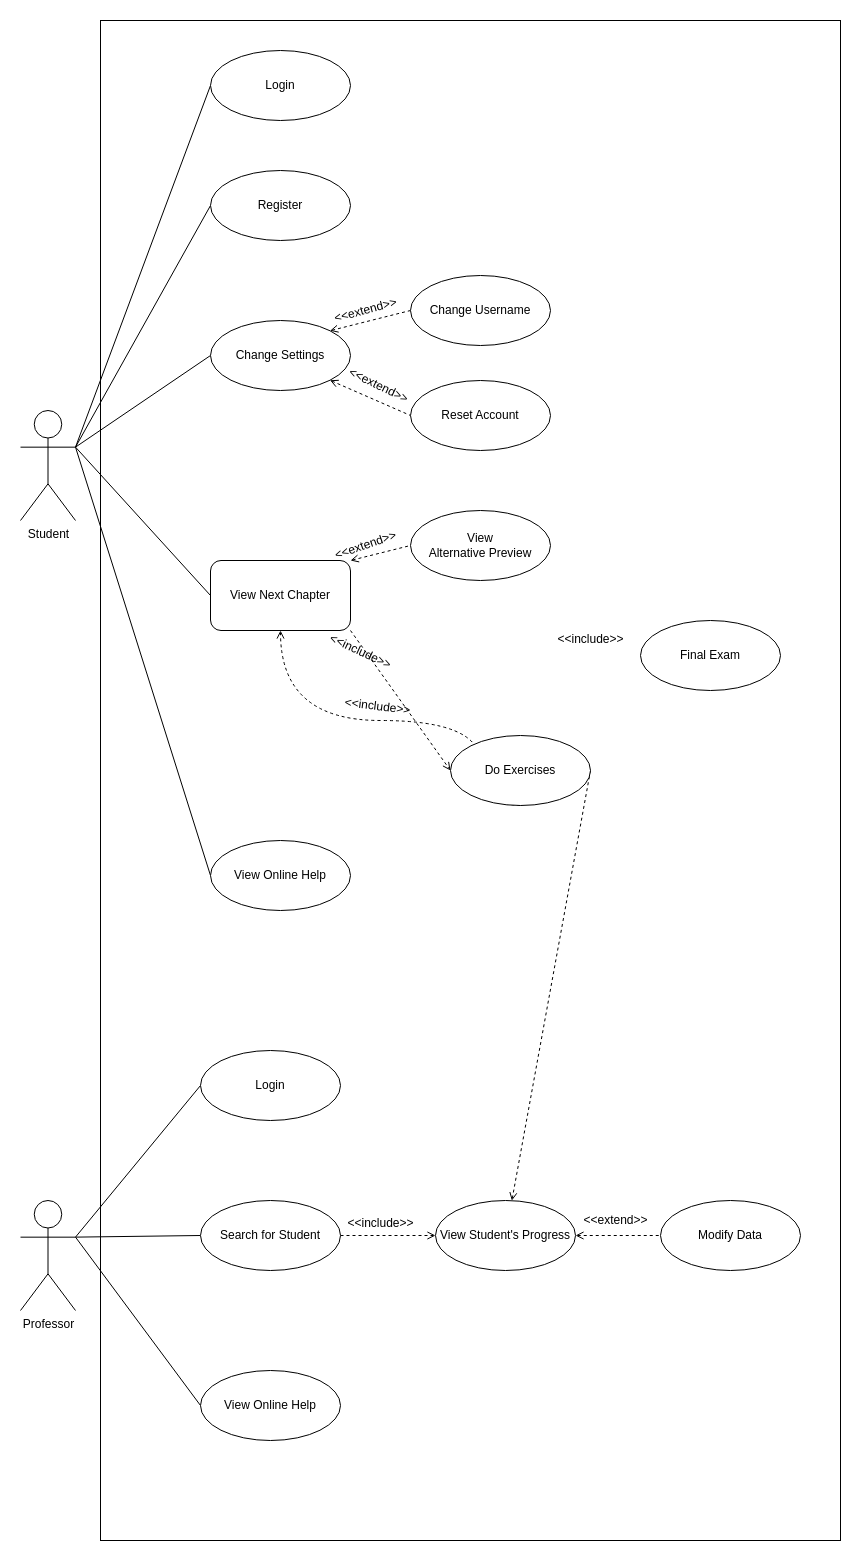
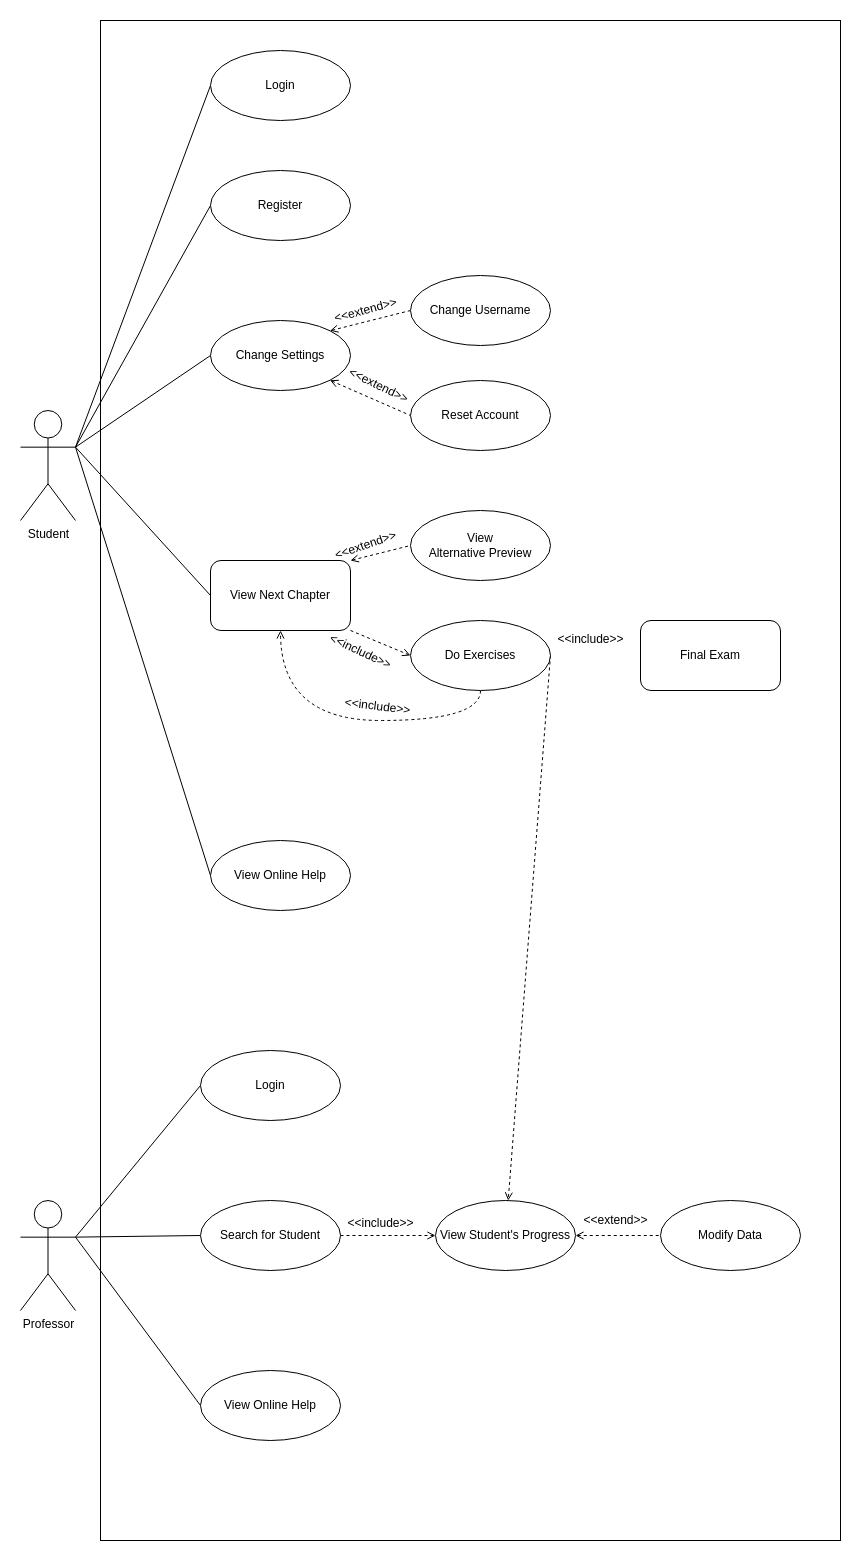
- <mxCell id="24" value="Final Exam" style="ellipse;whiteSpace=wrap;html=1;" vertex="1" parent="1"><mxGeometry x="640" y="620" width="140" height="70" as="geometry" /></mxCell>
+ <mxCell id="24" value="Final Exam" style="whiteSpace=wrap;html=1;rounded=1;" vertex="1" parent="1"><mxGeometry x="640" y="620" width="140" height="70" as="geometry" /></mxCell>
- <mxCell id="23" value="Do Exercises" style="ellipse;whiteSpace=wrap;html=1;" vertex="1" parent="1"><mxGeometry x="450" y="735" width="140" height="70" as="geometry" /></mxCell>
+ <mxCell id="23" value="Do Exercises" style="ellipse;whiteSpace=wrap;html=1;" vertex="1" parent="1"><mxGeometry x="410" y="620" width="140" height="70" as="geometry" /></mxCell>
